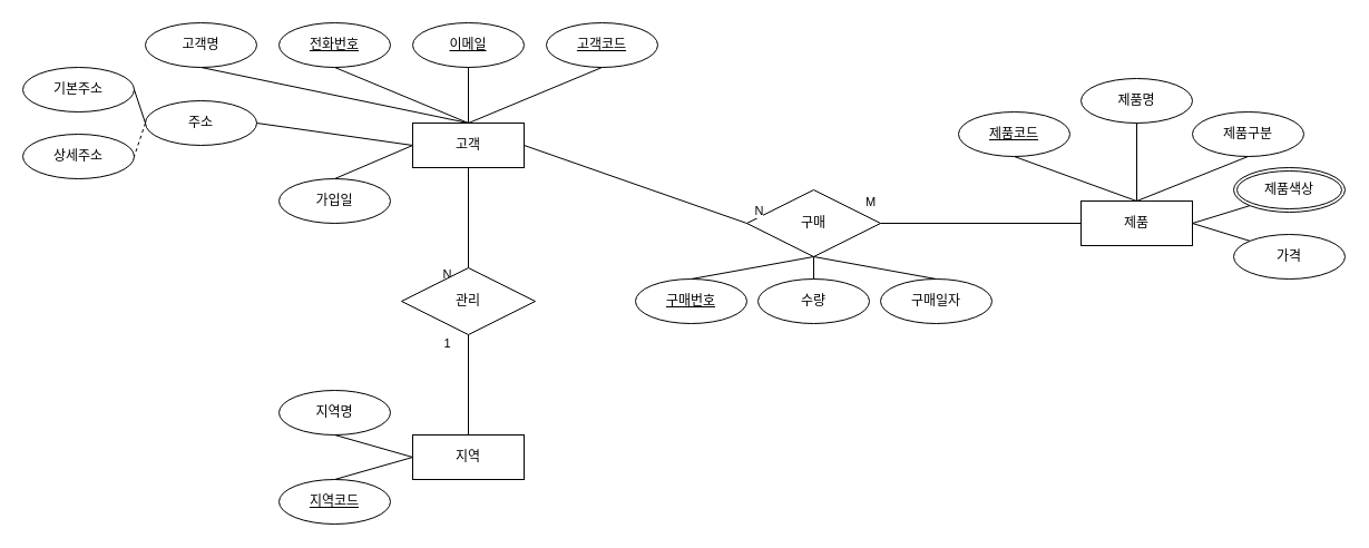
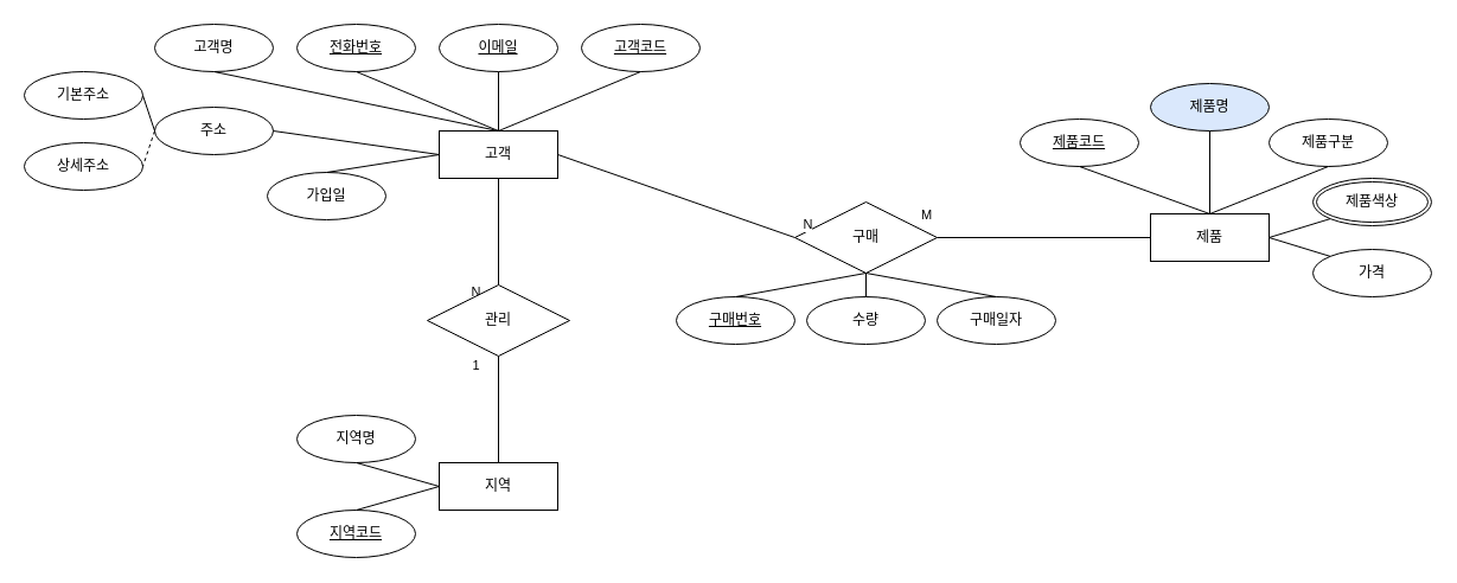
- <mxCell id="29" value="제품명" style="ellipse;whiteSpace=wrap;html=1;align=center;" vertex="1" parent="1"><mxGeometry x="970" y="70" width="100" height="40" as="geometry" /></mxCell>
+ <mxCell id="29" value="제품명" style="ellipse;whiteSpace=wrap;html=1;align=center;fillColor=#dae8fc;" vertex="1" parent="1"><mxGeometry x="970" y="70" width="100" height="40" as="geometry" /></mxCell>
- <mxCell id="17" value="가입일" style="ellipse;whiteSpace=wrap;html=1;align=center;" vertex="1" parent="1"><mxGeometry x="250" y="160" width="100" height="40" as="geometry" /></mxCell>
+ <mxCell id="17" value="가입일" style="ellipse;whiteSpace=wrap;html=1;align=center;" vertex="1" parent="1"><mxGeometry x="225" y="145" width="100" height="40" as="geometry" /></mxCell>
